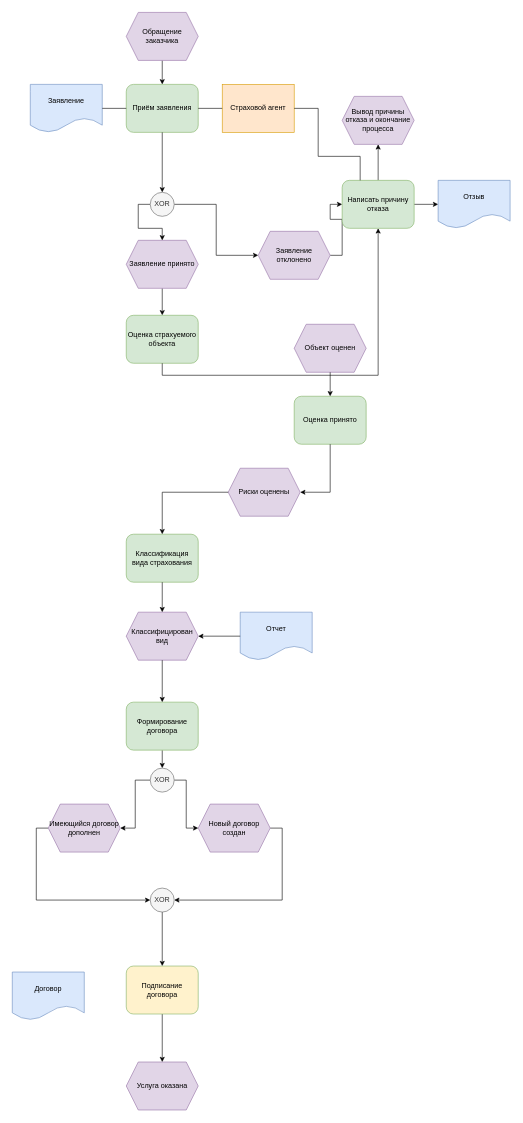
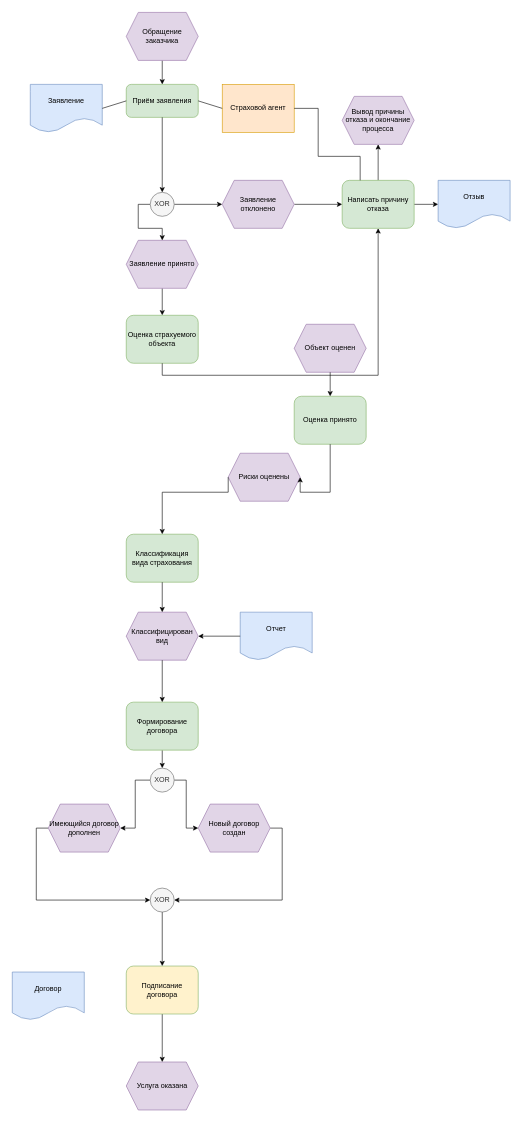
- <mxCell id="5" value="Приём заявления" style="rounded=1;whiteSpace=wrap;html=1;fillColor=#d5e8d4;strokeColor=#82b366;" vertex="1" parent="1"><mxGeometry x="210" y="140" width="120" height="80" as="geometry" /></mxCell>
+ <mxCell id="5" value="Приём заявления" style="rounded=1;whiteSpace=wrap;html=1;fillColor=#d5e8d4;strokeColor=#82b366;" vertex="1" parent="1"><mxGeometry x="210" y="140" width="120" height="55" as="geometry" /></mxCell>
- <mxCell id="16" value="Заявление отклонено" style="shape=hexagon;perimeter=hexagonPerimeter2;whiteSpace=wrap;html=1;fixedSize=1;fillColor=#e1d5e7;strokeColor=#9673a6;" vertex="1" parent="1"><mxGeometry x="430" y="385" width="120" height="80" as="geometry" /></mxCell>
+ <mxCell id="16" value="Заявление отклонено" style="shape=hexagon;perimeter=hexagonPerimeter2;whiteSpace=wrap;html=1;fixedSize=1;fillColor=#e1d5e7;strokeColor=#9673a6;" vertex="1" parent="1"><mxGeometry x="370" y="300" width="120" height="80" as="geometry" /></mxCell>
- <mxCell id="29" value="Риски оценены" style="shape=hexagon;perimeter=hexagonPerimeter2;whiteSpace=wrap;html=1;fixedSize=1;fillColor=#e1d5e7;strokeColor=#9673a6;" vertex="1" parent="1"><mxGeometry x="380" y="780" width="120" height="80" as="geometry" /></mxCell>
+ <mxCell id="29" value="Риски оценены" style="shape=hexagon;perimeter=hexagonPerimeter2;whiteSpace=wrap;html=1;fixedSize=1;fillColor=#e1d5e7;strokeColor=#9673a6;" vertex="1" parent="1"><mxGeometry x="380" y="755" width="120" height="80" as="geometry" /></mxCell>
